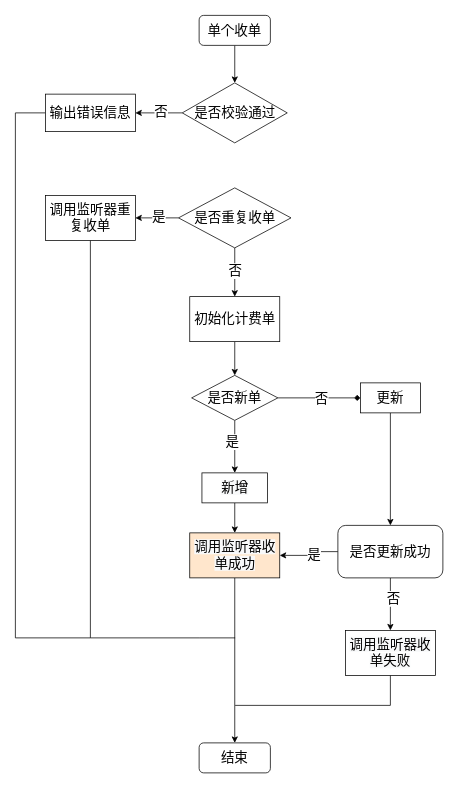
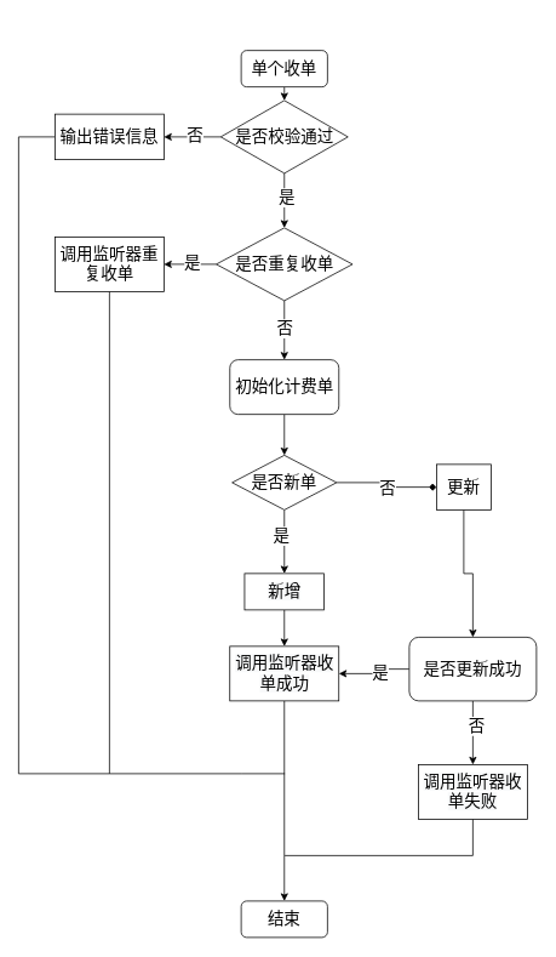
- <mxCell id="3" value="&lt;font style=&quot;font-size: 18px;&quot;&gt;单个收单&lt;/font&gt;" style="rounded=1;whiteSpace=wrap;html=1;" vertex="1" parent="1"><mxGeometry x="265" y="20" width="95" height="40" as="geometry" /></mxCell>
+ <mxCell id="3" value="&lt;font style=&quot;font-size: 18px;&quot;&gt;单个收单&lt;/font&gt;" style="rounded=1;whiteSpace=wrap;html=1;" vertex="1" parent="1"><mxGeometry x="265" y="55" width="95" height="40" as="geometry" /></mxCell>
+ <mxCell id="4" style="edgeStyle=orthogonalEdgeStyle;rounded=0;orthogonalLoop=1;jettySize=auto;html=1;exitX=0.5;exitY=1;exitDx=0;exitDy=0;entryX=0.5;entryY=0;entryDx=0;entryDy=0;fontSize=18;" edge="1" parent="1" source="9" target="14"><mxGeometry relative="1" as="geometry" /></mxCell>
+ <mxCell id="5" value="是" style="edgeLabel;html=1;align=center;verticalAlign=middle;resizable=0;points=[];fontSize=18;" vertex="1" connectable="0" parent="4"><mxGeometry x="-0.144" y="2" relative="1" as="geometry"><mxPoint as="offset" /></mxGeometry></mxCell>
- <mxCell id="21" value="初始化计费单" style="rounded=0;whiteSpace=wrap;html=1;fontSize=18;" vertex="1" parent="1"><mxGeometry x="252.5" y="395" width="120" height="60" as="geometry" /></mxCell>
+ <mxCell id="21" value="初始化计费单" style="whiteSpace=wrap;html=1;fontSize=18;rounded=1;" vertex="1" parent="1"><mxGeometry x="252.5" y="395" width="120" height="60" as="geometry" /></mxCell>
- <mxCell id="25" value="更新" style="rounded=0;whiteSpace=wrap;html=1;fontSize=18;" vertex="1" parent="1"><mxGeometry x="480" y="510" width="80" height="40" as="geometry" /></mxCell>
+ <mxCell id="25" value="更新" style="rounded=0;whiteSpace=wrap;html=1;fontSize=18;" vertex="1" parent="1"><mxGeometry x="480" y="510" width="60" height="50" as="geometry" /></mxCell>
- <mxCell id="35" value="&lt;span style=&quot;color: rgb(0, 0, 0); font-family: Helvetica; font-size: 18px; font-style: normal; font-variant-ligatures: normal; font-variant-caps: normal; font-weight: 400; letter-spacing: normal; orphans: 2; text-align: center; text-indent: 0px; text-transform: none; widows: 2; word-spacing: 0px; -webkit-text-stroke-width: 0px; background-color: rgb(248, 249, 250); text-decoration-thickness: initial; text-decoration-style: initial; text-decoration-color: initial; float: none; display: inline !important;&quot;&gt;调用监听器收单成功&lt;/span&gt;" style="rounded=0;whiteSpace=wrap;html=1;fontSize=18;fillColor=#ffe6cc;" vertex="1" parent="1"><mxGeometry x="252.5" y="710" width="120" height="60" as="geometry" /></mxCell>
+ <mxCell id="35" value="&lt;span style=&quot;color: rgb(0, 0, 0); font-family: Helvetica; font-size: 18px; font-style: normal; font-variant-ligatures: normal; font-variant-caps: normal; font-weight: 400; letter-spacing: normal; orphans: 2; text-align: center; text-indent: 0px; text-transform: none; widows: 2; word-spacing: 0px; -webkit-text-stroke-width: 0px; background-color: rgb(248, 249, 250); text-decoration-thickness: initial; text-decoration-style: initial; text-decoration-color: initial; float: none; display: inline !important;&quot;&gt;调用监听器收单成功&lt;/span&gt;" style="rounded=0;whiteSpace=wrap;html=1;fontSize=18;" vertex="1" parent="1"><mxGeometry x="252.5" y="710" width="120" height="60" as="geometry" /></mxCell>
